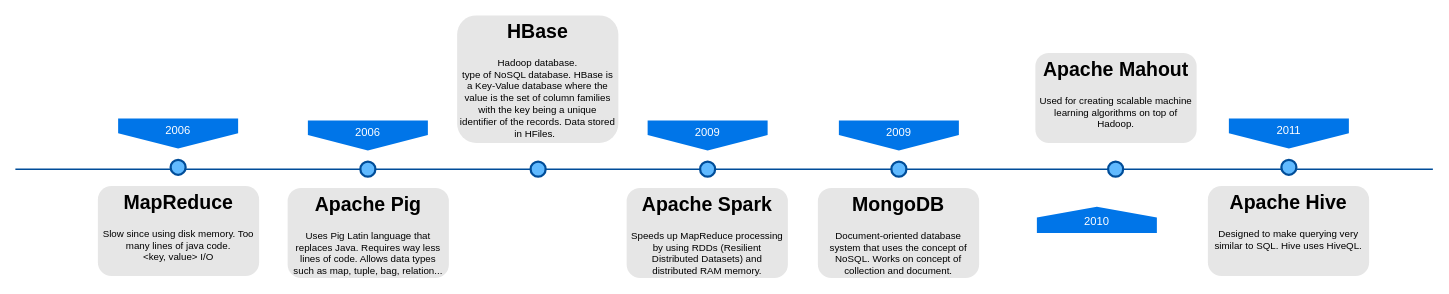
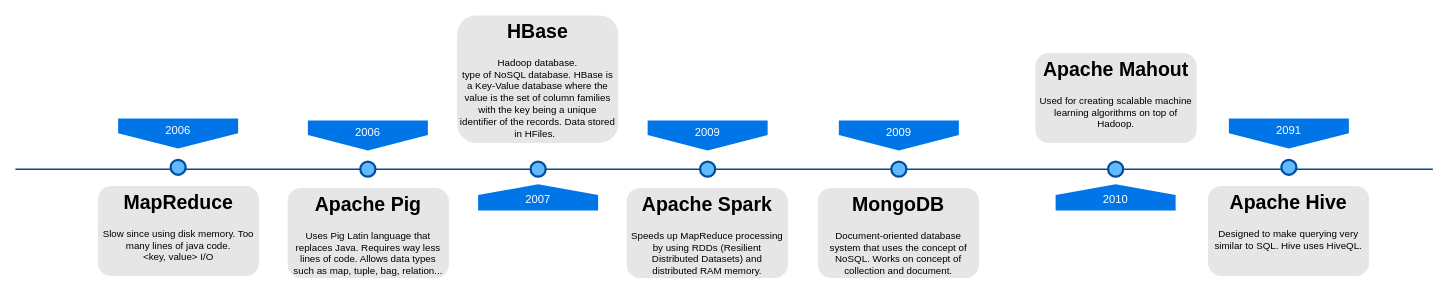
- <mxCell id="21" value="2011&lt;br&gt;" style="shape=offPageConnector;whiteSpace=wrap;html=1;fillColor=#0075E8;fontSize=15;fontColor=#FFFFFF;size=0.509;verticalAlign=top;strokeColor=none;" vertex="1" parent="1"><mxGeometry x="1638" y="157.5" width="160" height="40" as="geometry" /></mxCell>
+ <mxCell id="21" value="2091&lt;br&gt;" style="shape=offPageConnector;whiteSpace=wrap;html=1;fillColor=#0075E8;fontSize=15;fontColor=#FFFFFF;size=0.509;verticalAlign=top;strokeColor=none;" vertex="1" parent="1"><mxGeometry x="1638" y="157.5" width="160" height="40" as="geometry" /></mxCell>
+ <mxCell id="5" value="2007" style="shape=offPageConnector;whiteSpace=wrap;html=1;fillColor=#0075E8;fontSize=15;fontColor=#FFFFFF;size=0.418;flipV=1;verticalAlign=bottom;strokeColor=none;spacingBottom=4;" parent="1" vertex="1"><mxGeometry x="637" y="245" width="160" height="35" as="geometry" /></mxCell>
- <mxCell id="6" value="2010" style="shape=offPageConnector;whiteSpace=wrap;html=1;fillColor=#0075E8;fontSize=15;fontColor=#FFFFFF;size=0.418;flipV=1;verticalAlign=bottom;strokeColor=none;spacingBottom=4;" parent="1" vertex="1"><mxGeometry x="1382" y="275" width="160" height="35" as="geometry" /></mxCell>
+ <mxCell id="6" value="2010" style="shape=offPageConnector;whiteSpace=wrap;html=1;fillColor=#0075E8;fontSize=15;fontColor=#FFFFFF;size=0.418;flipV=1;verticalAlign=bottom;strokeColor=none;spacingBottom=4;" parent="1" vertex="1"><mxGeometry x="1407" y="245" width="160" height="35" as="geometry" /></mxCell>
